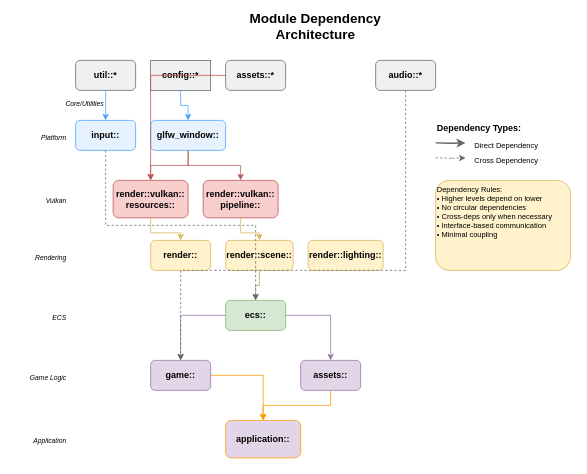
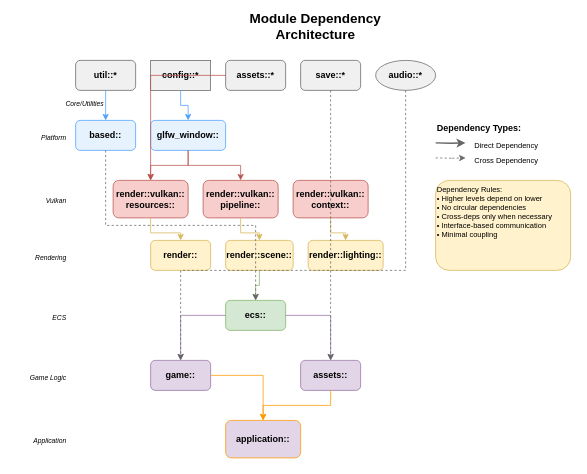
+ <mxCell id="6" value="save::*" style="rounded=1;whiteSpace=wrap;html=1;fillColor=#f0f0f0;strokeColor=#666666;fontStyle=1" vertex="1" parent="1"><mxGeometry x="400" y="80" width="80" height="40" as="geometry" /></mxCell>
- <mxCell id="7" value="audio::*" style="rounded=1;whiteSpace=wrap;html=1;fillColor=#f0f0f0;strokeColor=#666666;fontStyle=1" vertex="1" parent="1"><mxGeometry x="500" y="80" width="80" height="40" as="geometry" /></mxCell>
+ <mxCell id="7" value="audio::*" style="ellipse;whiteSpace=wrap;html=1;fillColor=#f0f0f0;strokeColor=#666666;fontStyle=1;" vertex="1" parent="1"><mxGeometry x="500" y="80" width="80" height="40" as="geometry" /></mxCell>
- <mxCell id="8" value="input::" style="rounded=1;whiteSpace=wrap;html=1;fillColor=#e6f3ff;strokeColor=#4d9fff;fontStyle=1" vertex="1" parent="1"><mxGeometry x="100" y="160" width="80" height="40" as="geometry" /></mxCell>
+ <mxCell id="8" value="based::" style="rounded=1;whiteSpace=wrap;html=1;fillColor=#e6f3ff;strokeColor=#4d9fff;fontStyle=1" vertex="1" parent="1"><mxGeometry x="100" y="160" width="80" height="40" as="geometry" /></mxCell>
+ <mxCell id="12" value="render::vulkan::&#10;context::" style="rounded=1;whiteSpace=wrap;html=1;fillColor=#f8cecc;strokeColor=#b85450;fontStyle=1" vertex="1" parent="1"><mxGeometry x="390" y="240" width="100" height="50" as="geometry" /></mxCell>
+ <mxCell id="35" style="edgeStyle=orthogonalEdgeStyle;rounded=0;orthogonalLoop=1;jettySize=auto;html=1;strokeWidth=1;strokeColor=#666666;dashed=1" edge="1" parent="1" source="6" target="18"><mxGeometry relative="1" as="geometry"><Array as="points"><mxPoint x="440" y="360" /><mxPoint x="440" y="360" /></Array></mxGeometry></mxCell>
+ <mxCell id="27" style="edgeStyle=orthogonalEdgeStyle;rounded=0;orthogonalLoop=1;jettySize=auto;html=1;strokeWidth=1;fillColor=#fff2cc;strokeColor=#d6b656" edge="1" parent="1" source="12" target="15"><mxGeometry relative="1" as="geometry" /></mxCell>
